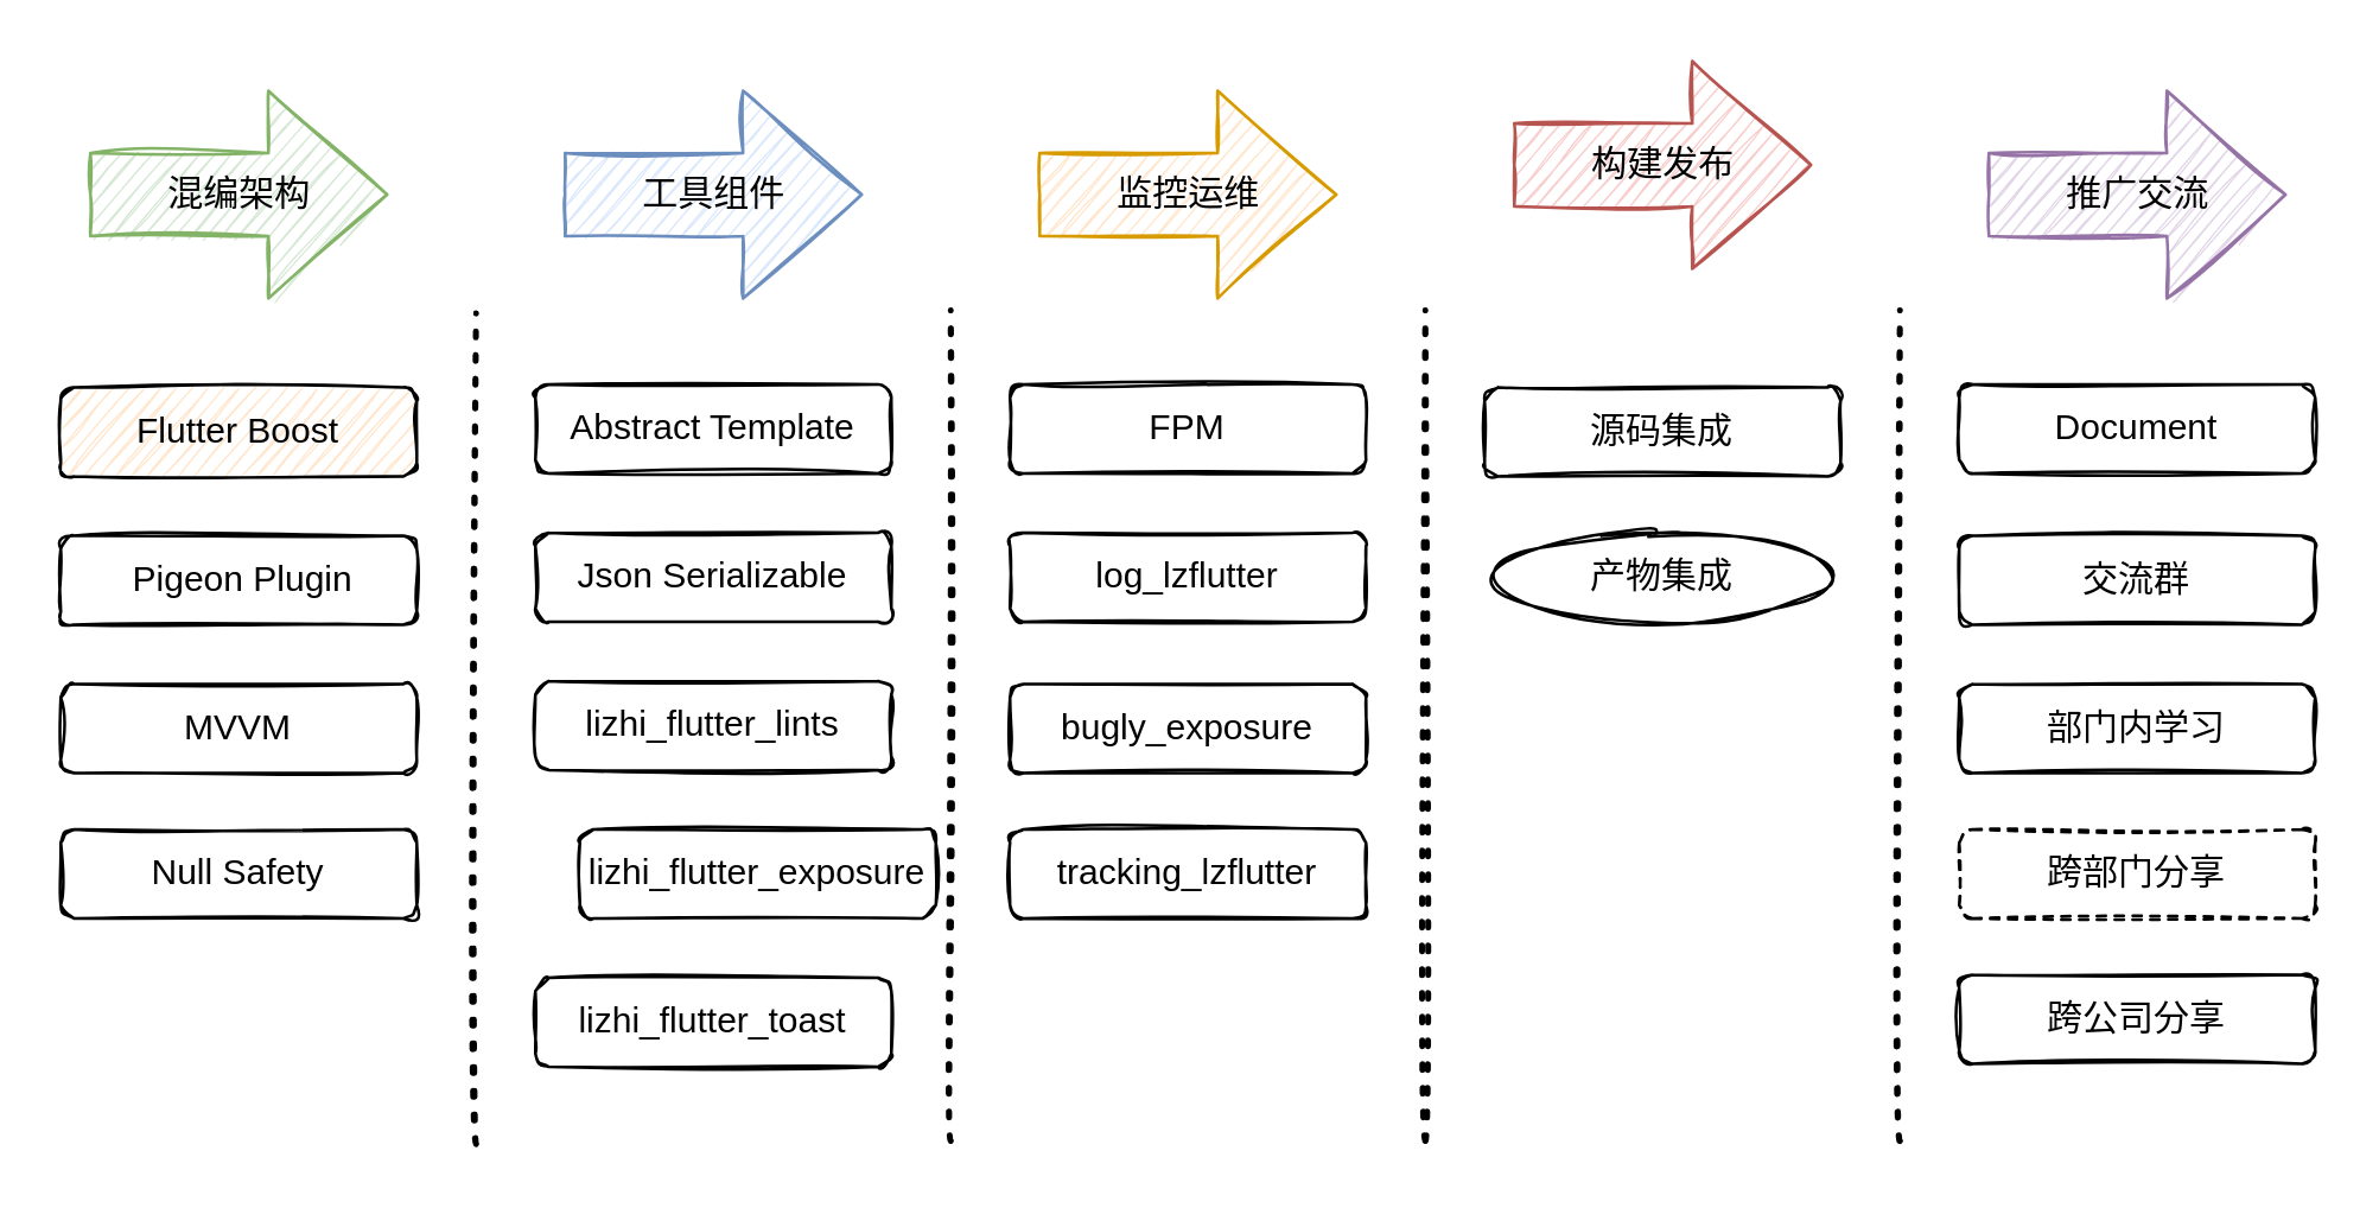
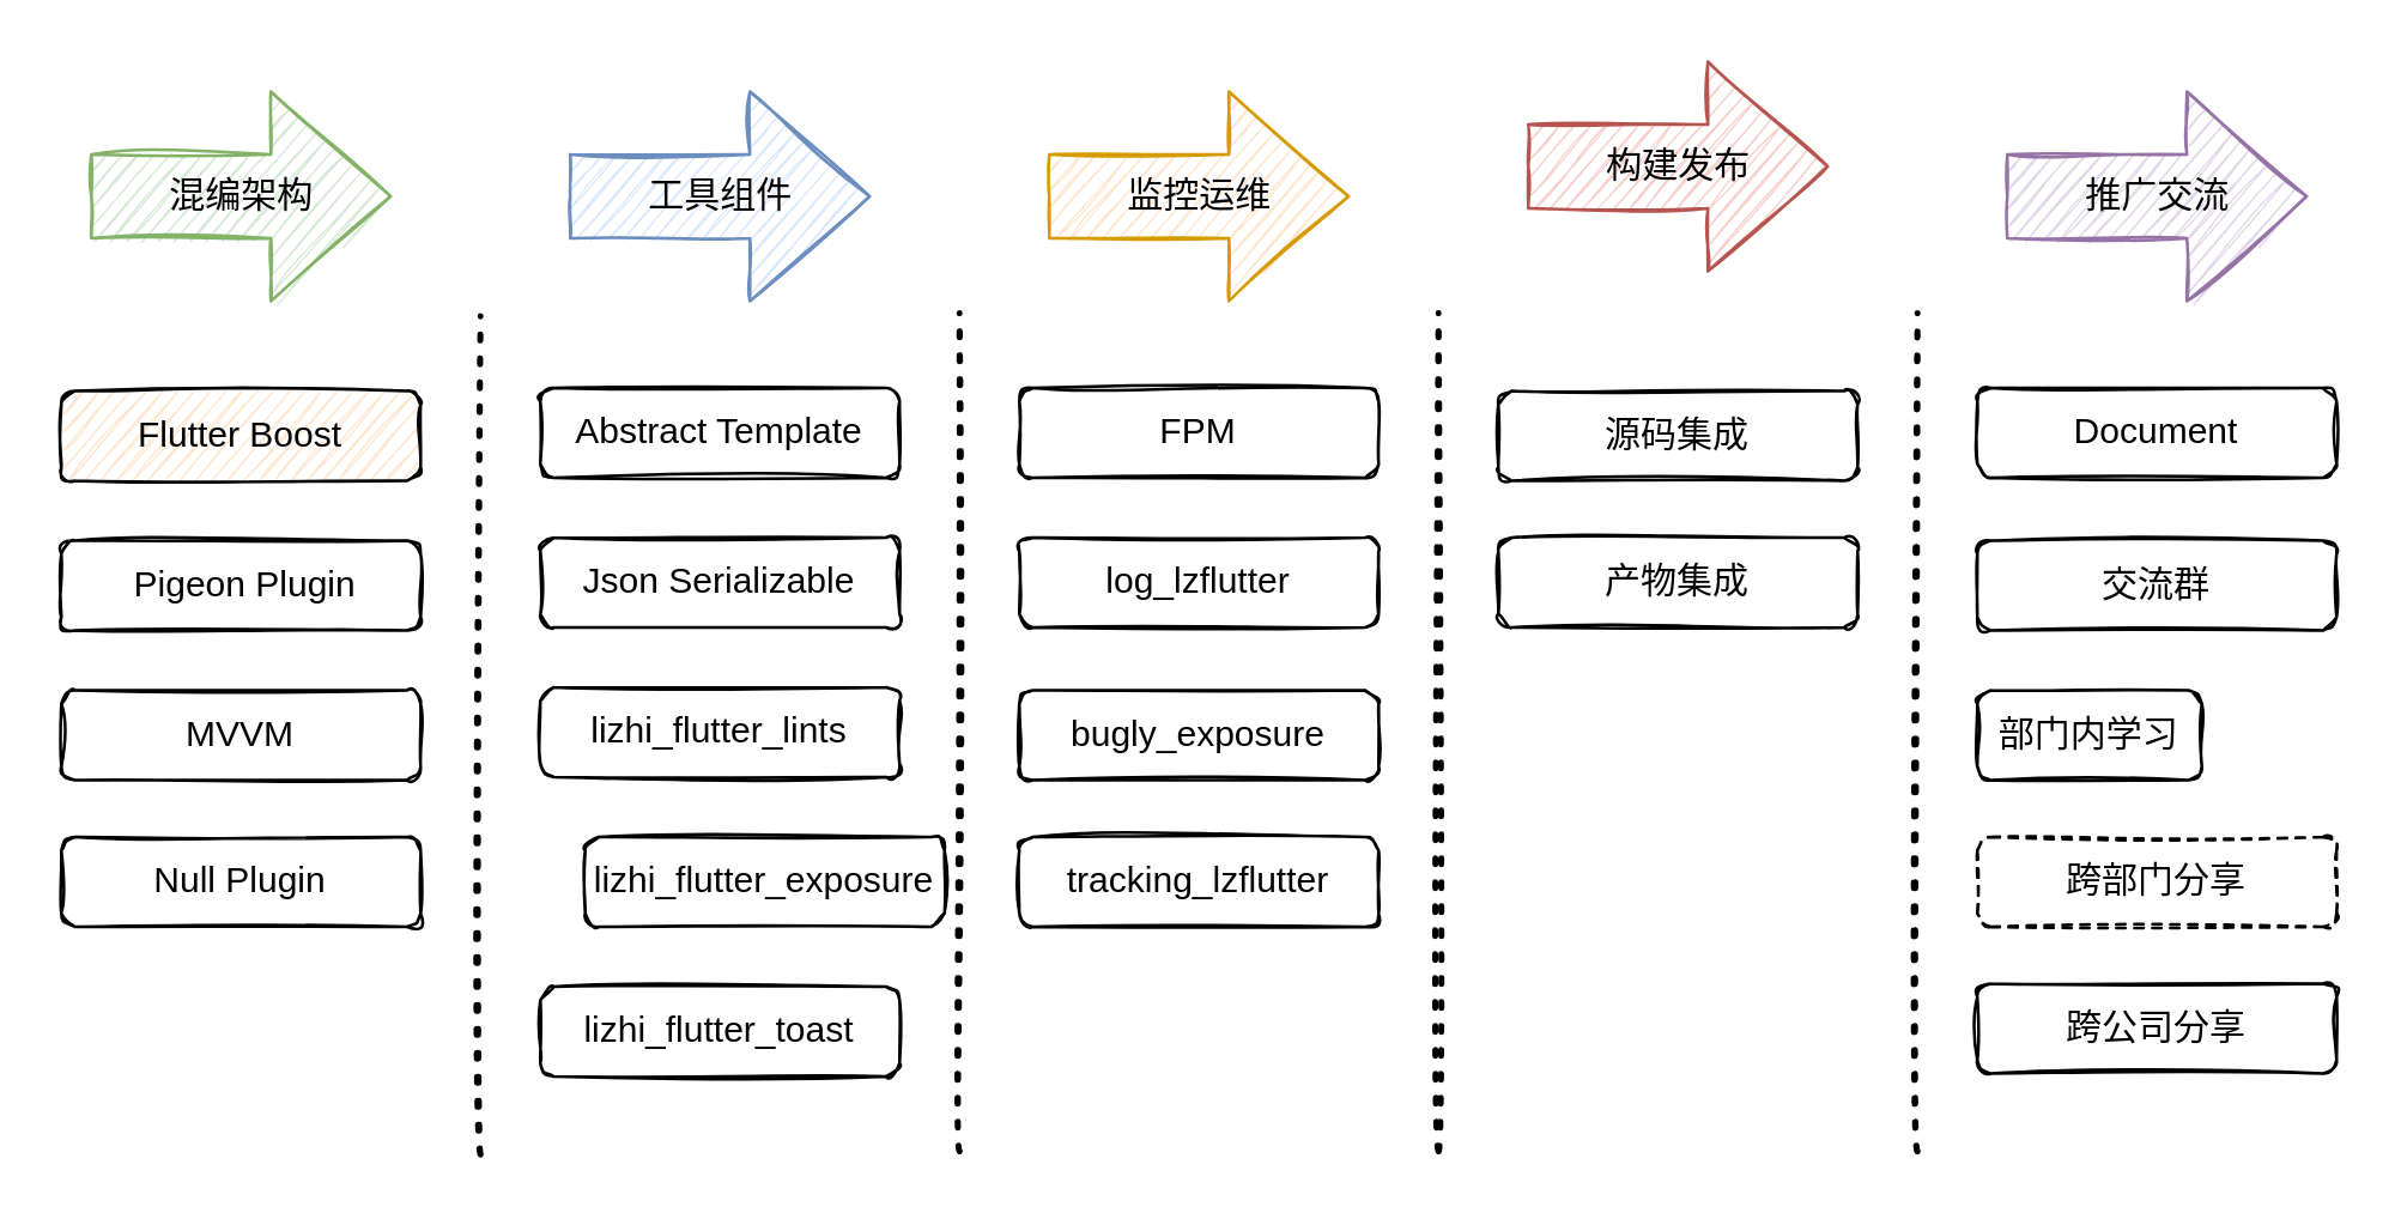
- <mxCell id="20" value="产物集成" style="ellipse;whiteSpace=wrap;html=1;sketch=1;" parent="1" vertex="1"><mxGeometry x="500" y="179" width="120" height="30" as="geometry" /></mxCell>
+ <mxCell id="20" value="产物集成" style="rounded=1;whiteSpace=wrap;html=1;sketch=1;" parent="1" vertex="1"><mxGeometry x="500" y="179" width="120" height="30" as="geometry" /></mxCell>
- <mxCell id="26" value="部门内学习" style="rounded=1;whiteSpace=wrap;html=1;sketch=1;" parent="1" vertex="1"><mxGeometry x="660" y="230" width="120" height="30" as="geometry" /></mxCell>
+ <mxCell id="26" value="部门内学习" style="rounded=1;whiteSpace=wrap;html=1;sketch=1;" parent="1" vertex="1"><mxGeometry x="660" y="230" width="75" height="30" as="geometry" /></mxCell>
- <mxCell id="21" value="Null Safety" style="rounded=1;whiteSpace=wrap;html=1;sketch=1;" parent="1" vertex="1"><mxGeometry x="20" y="279" width="120" height="30" as="geometry" /></mxCell>
+ <mxCell id="21" value="Null Plugin" style="rounded=1;whiteSpace=wrap;html=1;sketch=1;" parent="1" vertex="1"><mxGeometry x="20" y="279" width="120" height="30" as="geometry" /></mxCell>
